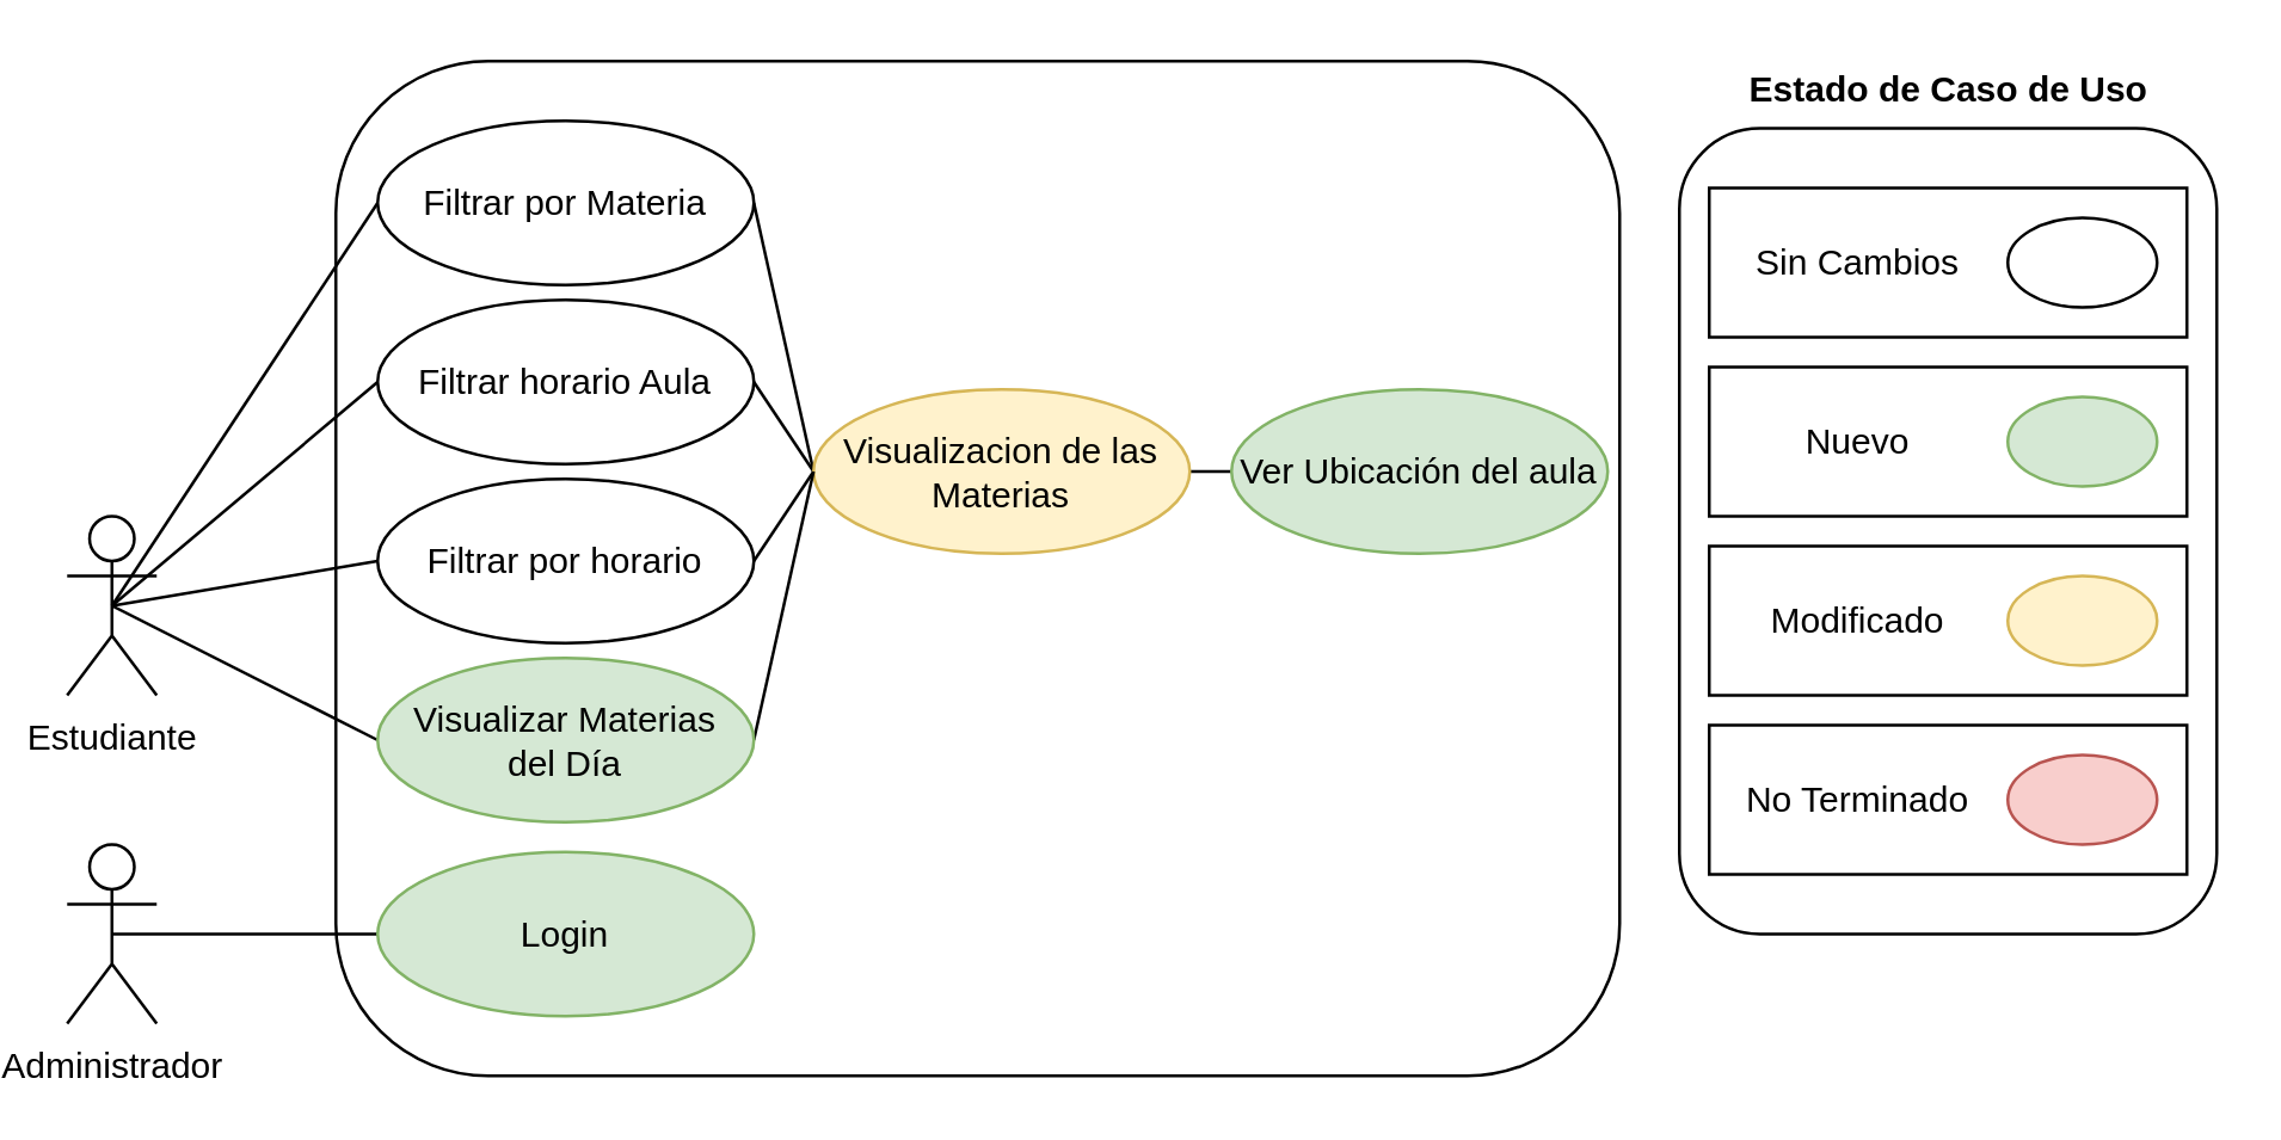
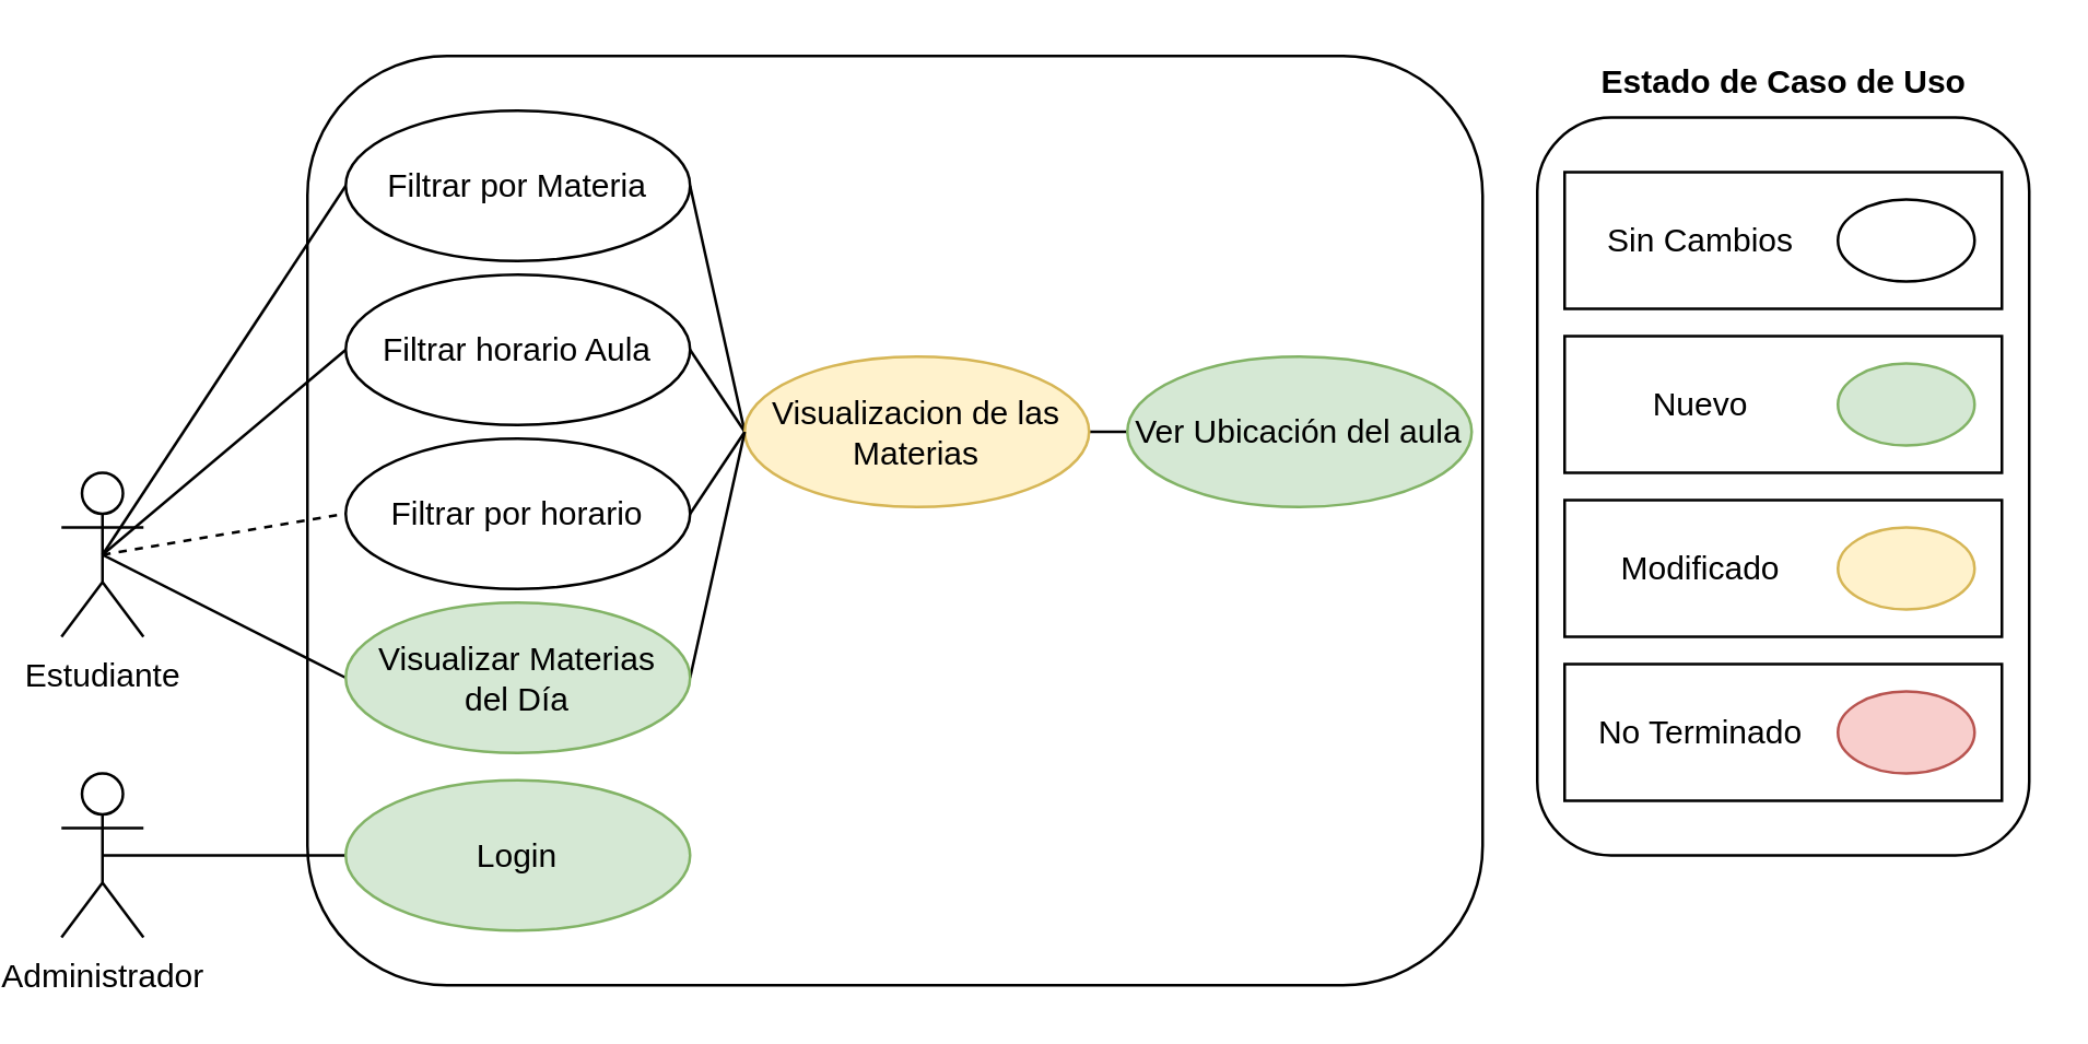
- <mxCell id="3" style="edgeStyle=none;rounded=0;orthogonalLoop=1;jettySize=auto;html=1;exitX=0.5;exitY=0.5;exitDx=0;exitDy=0;exitPerimeter=0;entryX=0;entryY=0.5;entryDx=0;entryDy=0;endArrow=none;endFill=0;" parent="1" source="7" target="13" edge="1"><mxGeometry relative="1" as="geometry" /></mxCell>
+ <mxCell id="3" style="edgeStyle=none;rounded=0;orthogonalLoop=1;jettySize=auto;html=1;exitX=0.5;exitY=0.5;exitDx=0;exitDy=0;exitPerimeter=0;entryX=0;entryY=0.5;entryDx=0;entryDy=0;endArrow=none;endFill=0;dashed=1;" parent="1" source="7" target="13" edge="1"><mxGeometry relative="1" as="geometry" /></mxCell>
